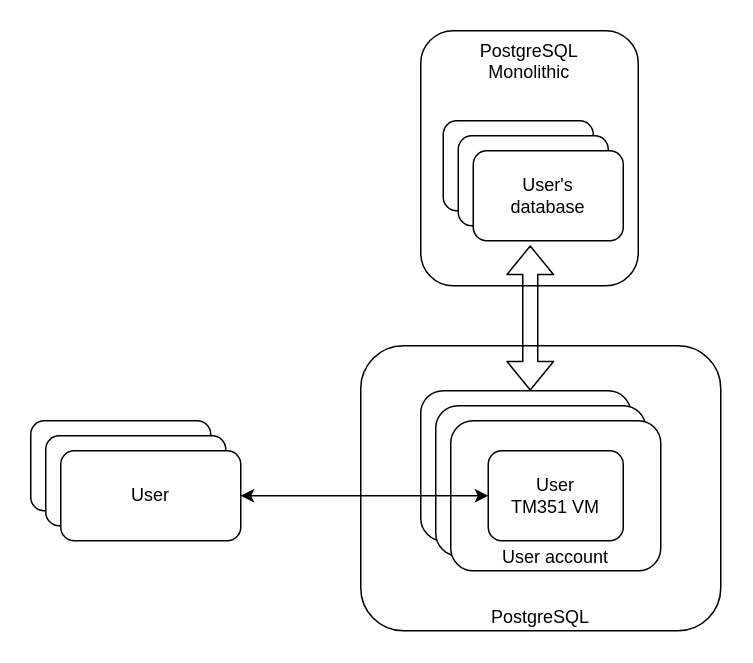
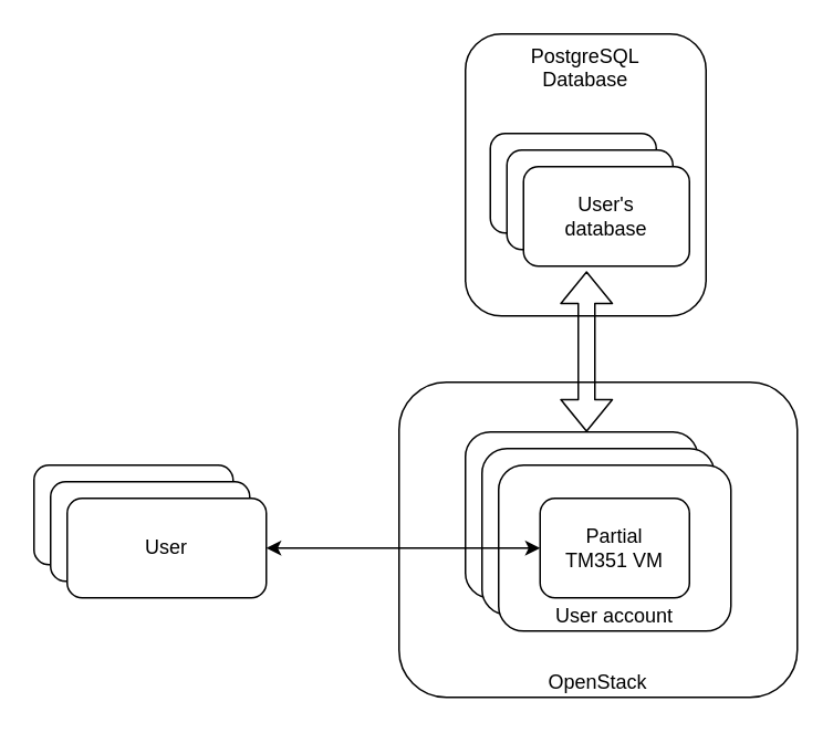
- <mxCell id="13" value="PostgreSQL&lt;br&gt;Monolithic&lt;br&gt;" style="rounded=1;whiteSpace=wrap;html=1;verticalAlign=top;" vertex="1" parent="1"><mxGeometry x="280" y="20" width="145" height="170" as="geometry" /></mxCell>
+ <mxCell id="13" value="PostgreSQL&lt;br&gt;Database&lt;br&gt;" style="rounded=1;whiteSpace=wrap;html=1;verticalAlign=top;" vertex="1" parent="1"><mxGeometry x="280" y="20" width="145" height="170" as="geometry" /></mxCell>
- <mxCell id="11" value="User&lt;br&gt;TM351 VM&lt;br&gt;" style="rounded=1;whiteSpace=wrap;html=1;" vertex="1" parent="1"><mxGeometry x="325" y="300" width="90" height="60" as="geometry" /></mxCell>
+ <mxCell id="11" value="Partial&lt;br&gt;TM351 VM&lt;br&gt;" style="rounded=1;whiteSpace=wrap;html=1;" vertex="1" parent="1"><mxGeometry x="325" y="300" width="90" height="60" as="geometry" /></mxCell>
- <mxCell id="2" value="PostgreSQL" style="rounded=1;whiteSpace=wrap;html=1;verticalAlign=bottom;" vertex="1" parent="1"><mxGeometry x="240" y="230" width="240" height="190" as="geometry" /></mxCell>
+ <mxCell id="2" value="OpenStack" style="rounded=1;whiteSpace=wrap;html=1;verticalAlign=bottom;" vertex="1" parent="1"><mxGeometry x="240" y="230" width="240" height="190" as="geometry" /></mxCell>
